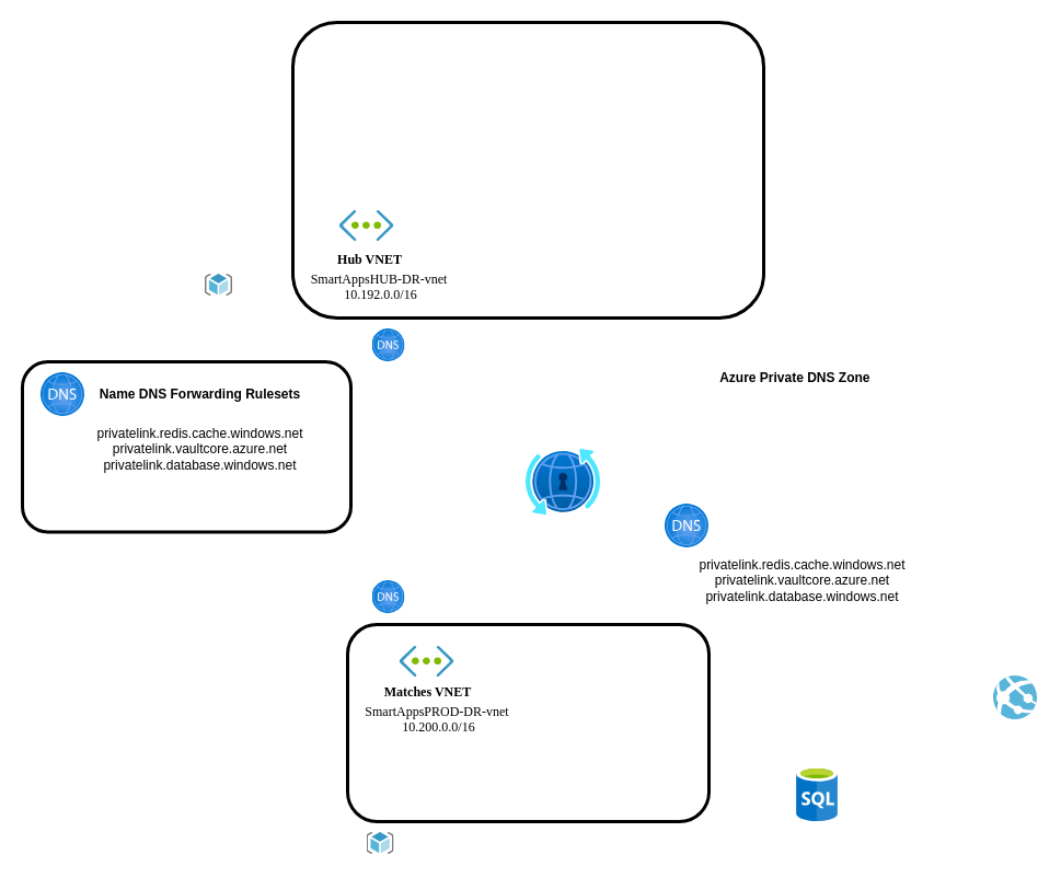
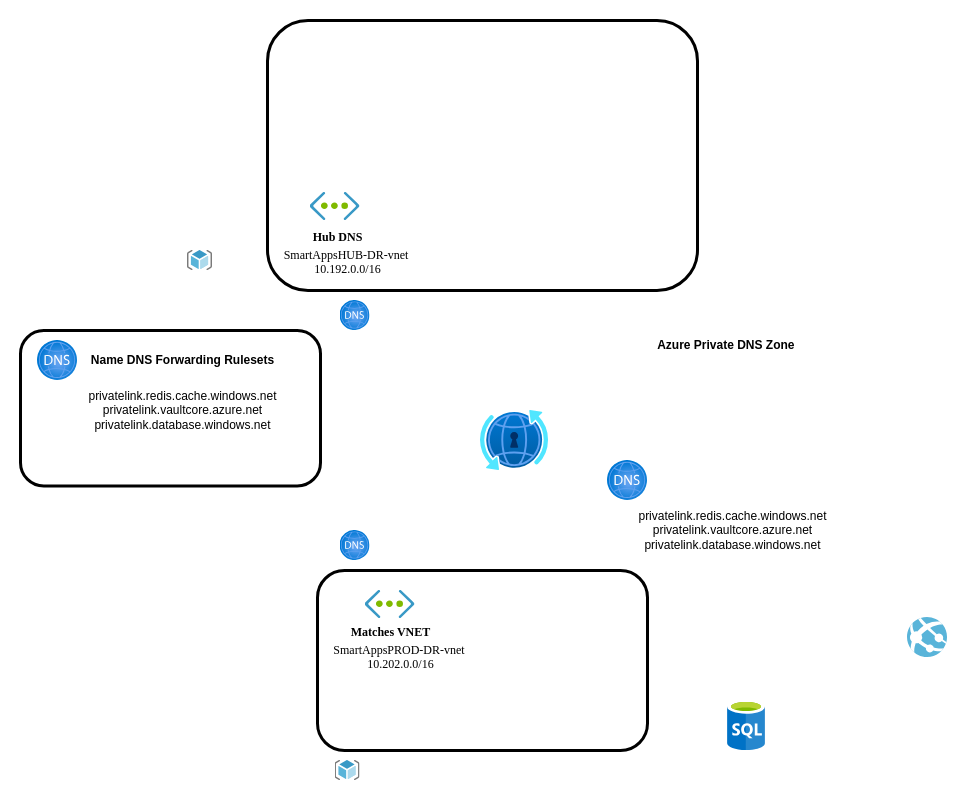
- <mxCell id="9" value="Hub VNET" style="text;html=1;align=center;verticalAlign=middle;resizable=0;points=[];autosize=1;strokeColor=none;fillColor=none;fontStyle=1;fontFamily=Tahoma;" vertex="1" parent="1"><mxGeometry x="296.5" y="222" width="80" height="30" as="geometry" /></mxCell>
+ <mxCell id="9" value="Hub DNS" style="text;html=1;align=center;verticalAlign=middle;resizable=0;points=[];autosize=1;strokeColor=none;fillColor=none;fontStyle=1;fontFamily=Tahoma;" vertex="1" parent="1"><mxGeometry x="296.5" y="222" width="80" height="30" as="geometry" /></mxCell>
- <mxCell id="14" value="&lt;div&gt;SmartAppsPROD-DR-vnet&lt;span style=&quot;background-color: initial;&quot;&gt;&amp;nbsp;&lt;/span&gt;&lt;/div&gt;&lt;div&gt;10.200.0.0/16&lt;/div&gt;&lt;div&gt;&lt;br&gt;&lt;/div&gt;" style="text;html=1;align=center;verticalAlign=middle;resizable=0;points=[];autosize=1;strokeColor=none;fillColor=none;fontFamily=Tahoma;" vertex="1" parent="1"><mxGeometry x="320" y="634" width="160" height="60" as="geometry" /></mxCell>
+ <mxCell id="14" value="&lt;div&gt;SmartAppsPROD-DR-vnet&lt;span style=&quot;background-color: initial;&quot;&gt;&amp;nbsp;&lt;/span&gt;&lt;/div&gt;&lt;div&gt;10.202.0.0/16&lt;/div&gt;&lt;div&gt;&lt;br&gt;&lt;/div&gt;" style="text;html=1;align=center;verticalAlign=middle;resizable=0;points=[];autosize=1;strokeColor=none;fillColor=none;fontFamily=Tahoma;" vertex="1" parent="1"><mxGeometry x="320" y="634" width="160" height="60" as="geometry" /></mxCell>
